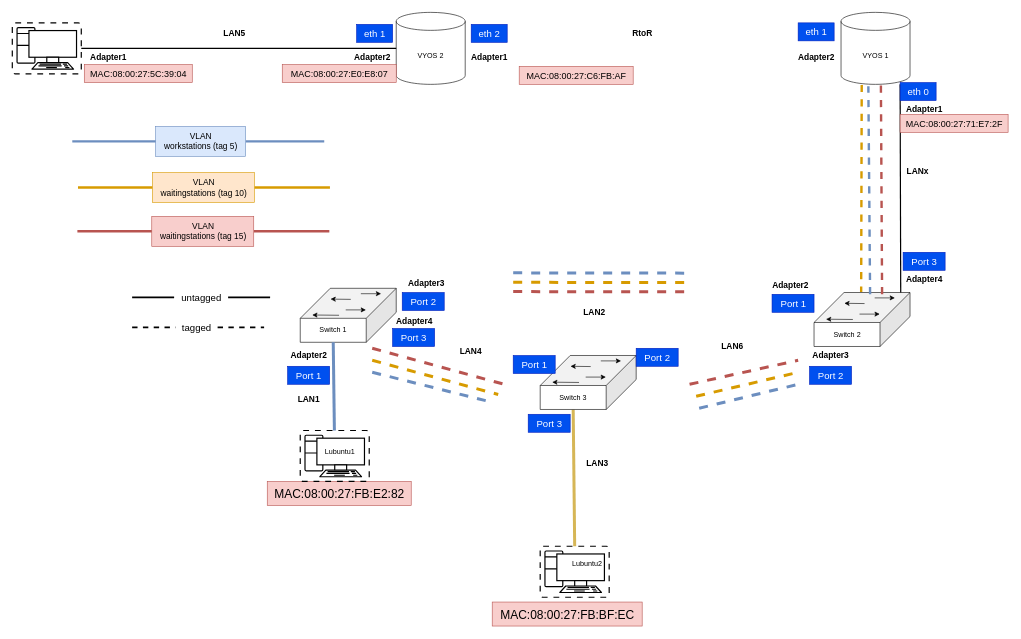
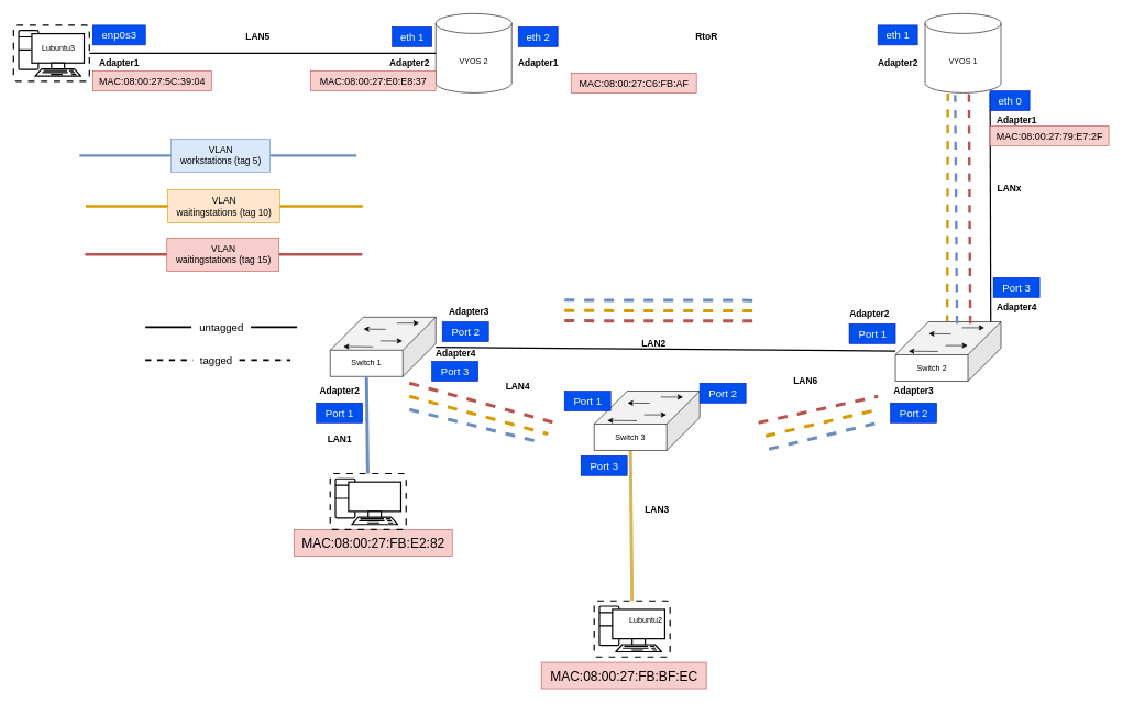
+ <mxCell id="73" value="enp0s3" style="text;html=1;align=center;verticalAlign=middle;resizable=0;points=[];autosize=1;strokeColor=#001DBC;fillColor=#0050ef;fontSize=16;fontColor=#ffffff;" parent="1" vertex="1"><mxGeometry x="140" y="37.5" width="80" height="30" as="geometry" /></mxCell>
+ <mxCell id="59" value="Lubuntu3" style="text;html=1;align=center;verticalAlign=middle;resizable=0;points=[];autosize=1;strokeColor=none;fillColor=none;" parent="57" vertex="1"><mxGeometry x="32.5" y="20" width="70" height="30" as="geometry" /></mxCell>
- <mxCell id="69" value="MAC:08:00:27:E0:E8:07" style="text;html=1;align=center;verticalAlign=middle;resizable=1;points=[];autosize=1;strokeColor=#b85450;fillColor=#f8cecc;fontSize=15;movable=1;rotatable=1;deletable=1;editable=1;connectable=1;" parent="1" vertex="1"><mxGeometry x="470" y="107" width="190" height="30" as="geometry" /></mxCell>
+ <mxCell id="69" value="MAC:08:00:27:E0:E8:37" style="text;html=1;align=center;verticalAlign=middle;resizable=1;points=[];autosize=1;strokeColor=#b85450;fillColor=#f8cecc;fontSize=15;movable=1;rotatable=1;deletable=1;editable=1;connectable=1;" parent="1" vertex="1"><mxGeometry x="470" y="107" width="190" height="30" as="geometry" /></mxCell>
- <mxCell id="75" value="MAC:08:00:27:71:E7:2F" style="text;html=1;align=center;verticalAlign=middle;resizable=1;points=[];autosize=1;strokeColor=#b85450;fillColor=#f8cecc;fontSize=15;movable=1;rotatable=1;deletable=1;editable=1;connectable=1;" parent="1" vertex="1"><mxGeometry x="1500" y="190" width="180" height="30" as="geometry" /></mxCell>
+ <mxCell id="75" value="MAC:08:00:27:79:E7:2F" style="text;html=1;align=center;verticalAlign=middle;resizable=1;points=[];autosize=1;strokeColor=#b85450;fillColor=#f8cecc;fontSize=15;movable=1;rotatable=1;deletable=1;editable=1;connectable=1;" parent="1" vertex="1"><mxGeometry x="1500" y="190" width="180" height="30" as="geometry" /></mxCell>
+ <mxCell id="15" value="" style="endArrow=none;html=1;labelBackgroundColor=none;fontColor=default;strokeWidth=2;startArrow=none;" parent="1" source="3" target="10" edge="1"><mxGeometry width="50" height="50" relative="1" as="geometry"><mxPoint x="859" y="557" as="sourcePoint" /><mxPoint x="919" y="527" as="targetPoint" /></mxGeometry></mxCell>
- <mxCell id="101" value="Lubuntu1" style="text;html=1;align=center;verticalAlign=middle;resizable=0;points=[];autosize=1;strokeColor=none;fillColor=none;" parent="99" vertex="1"><mxGeometry x="31" y="20" width="70" height="30" as="geometry" /></mxCell>
